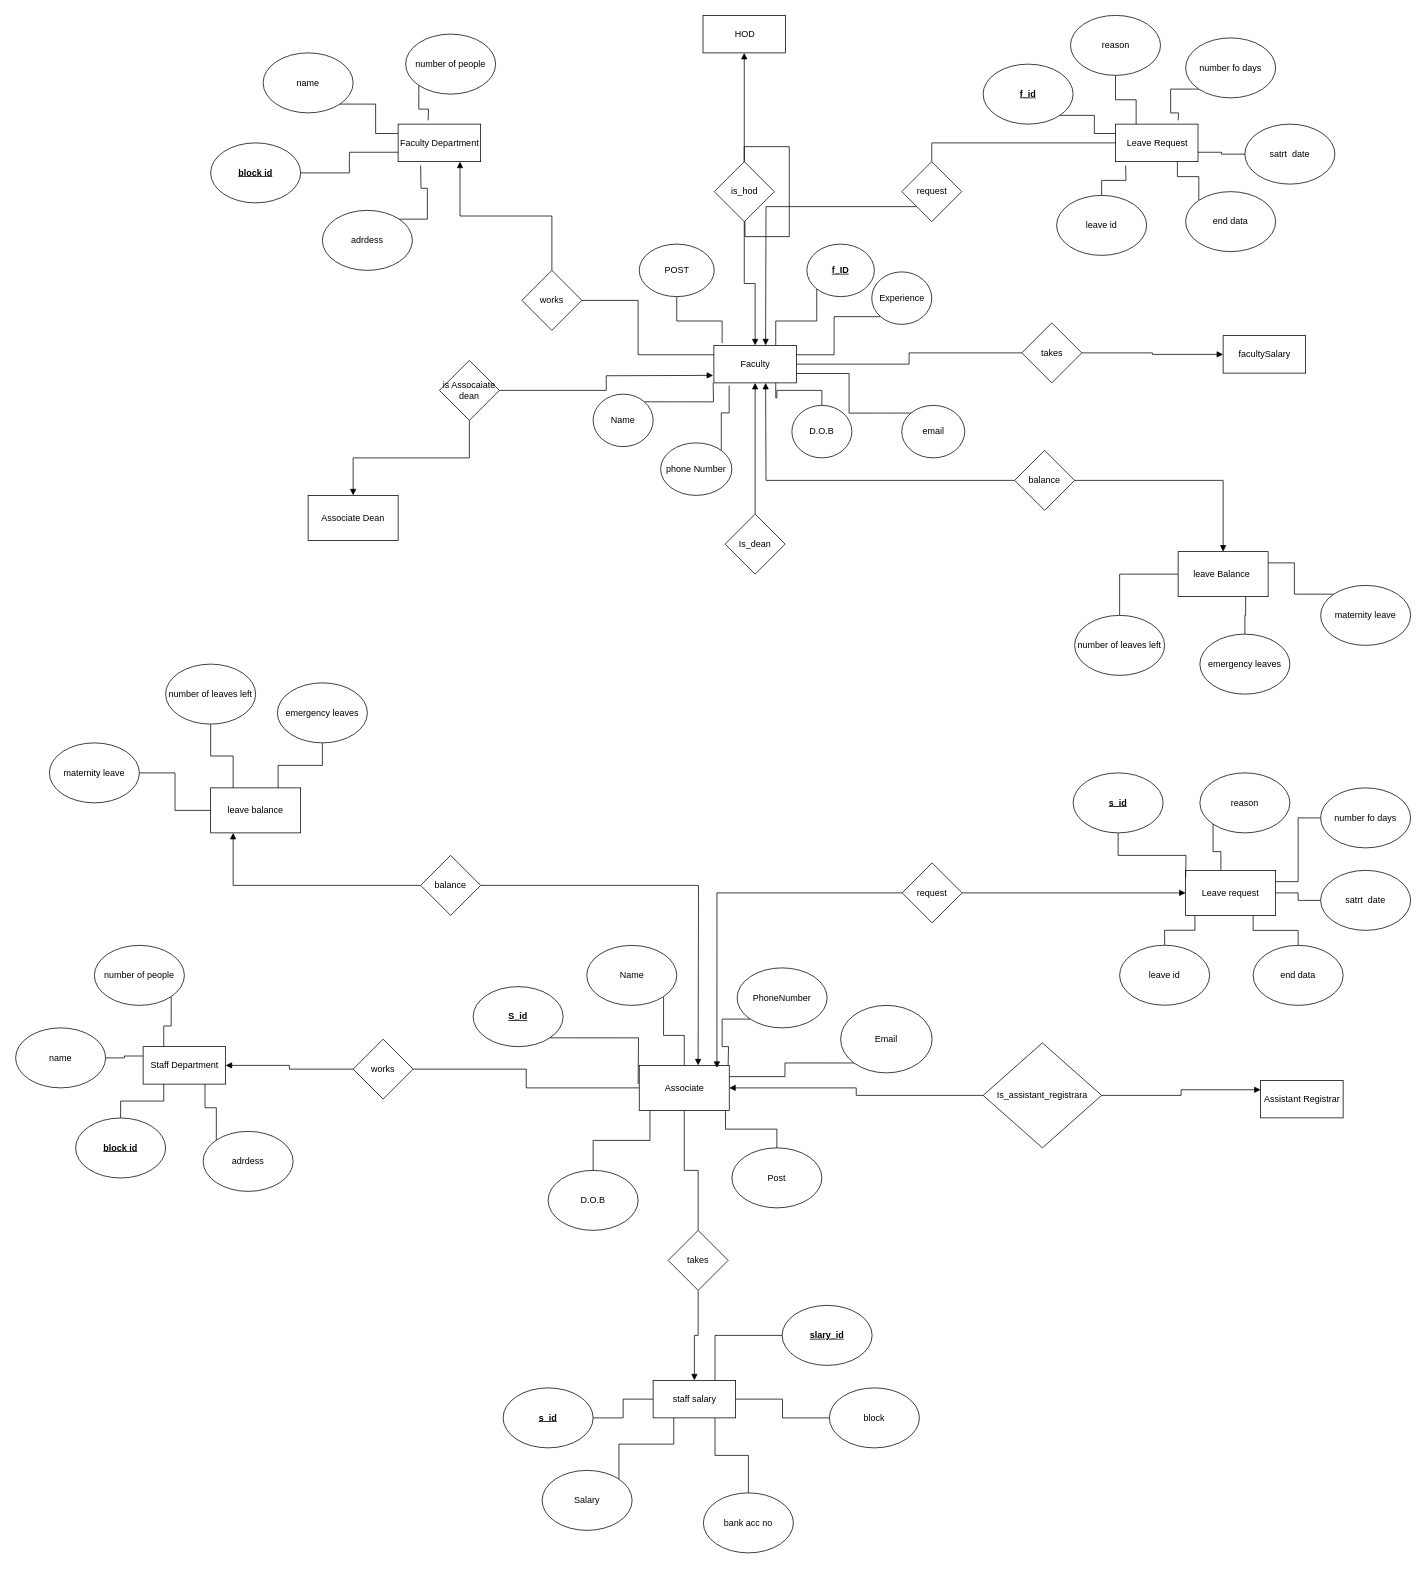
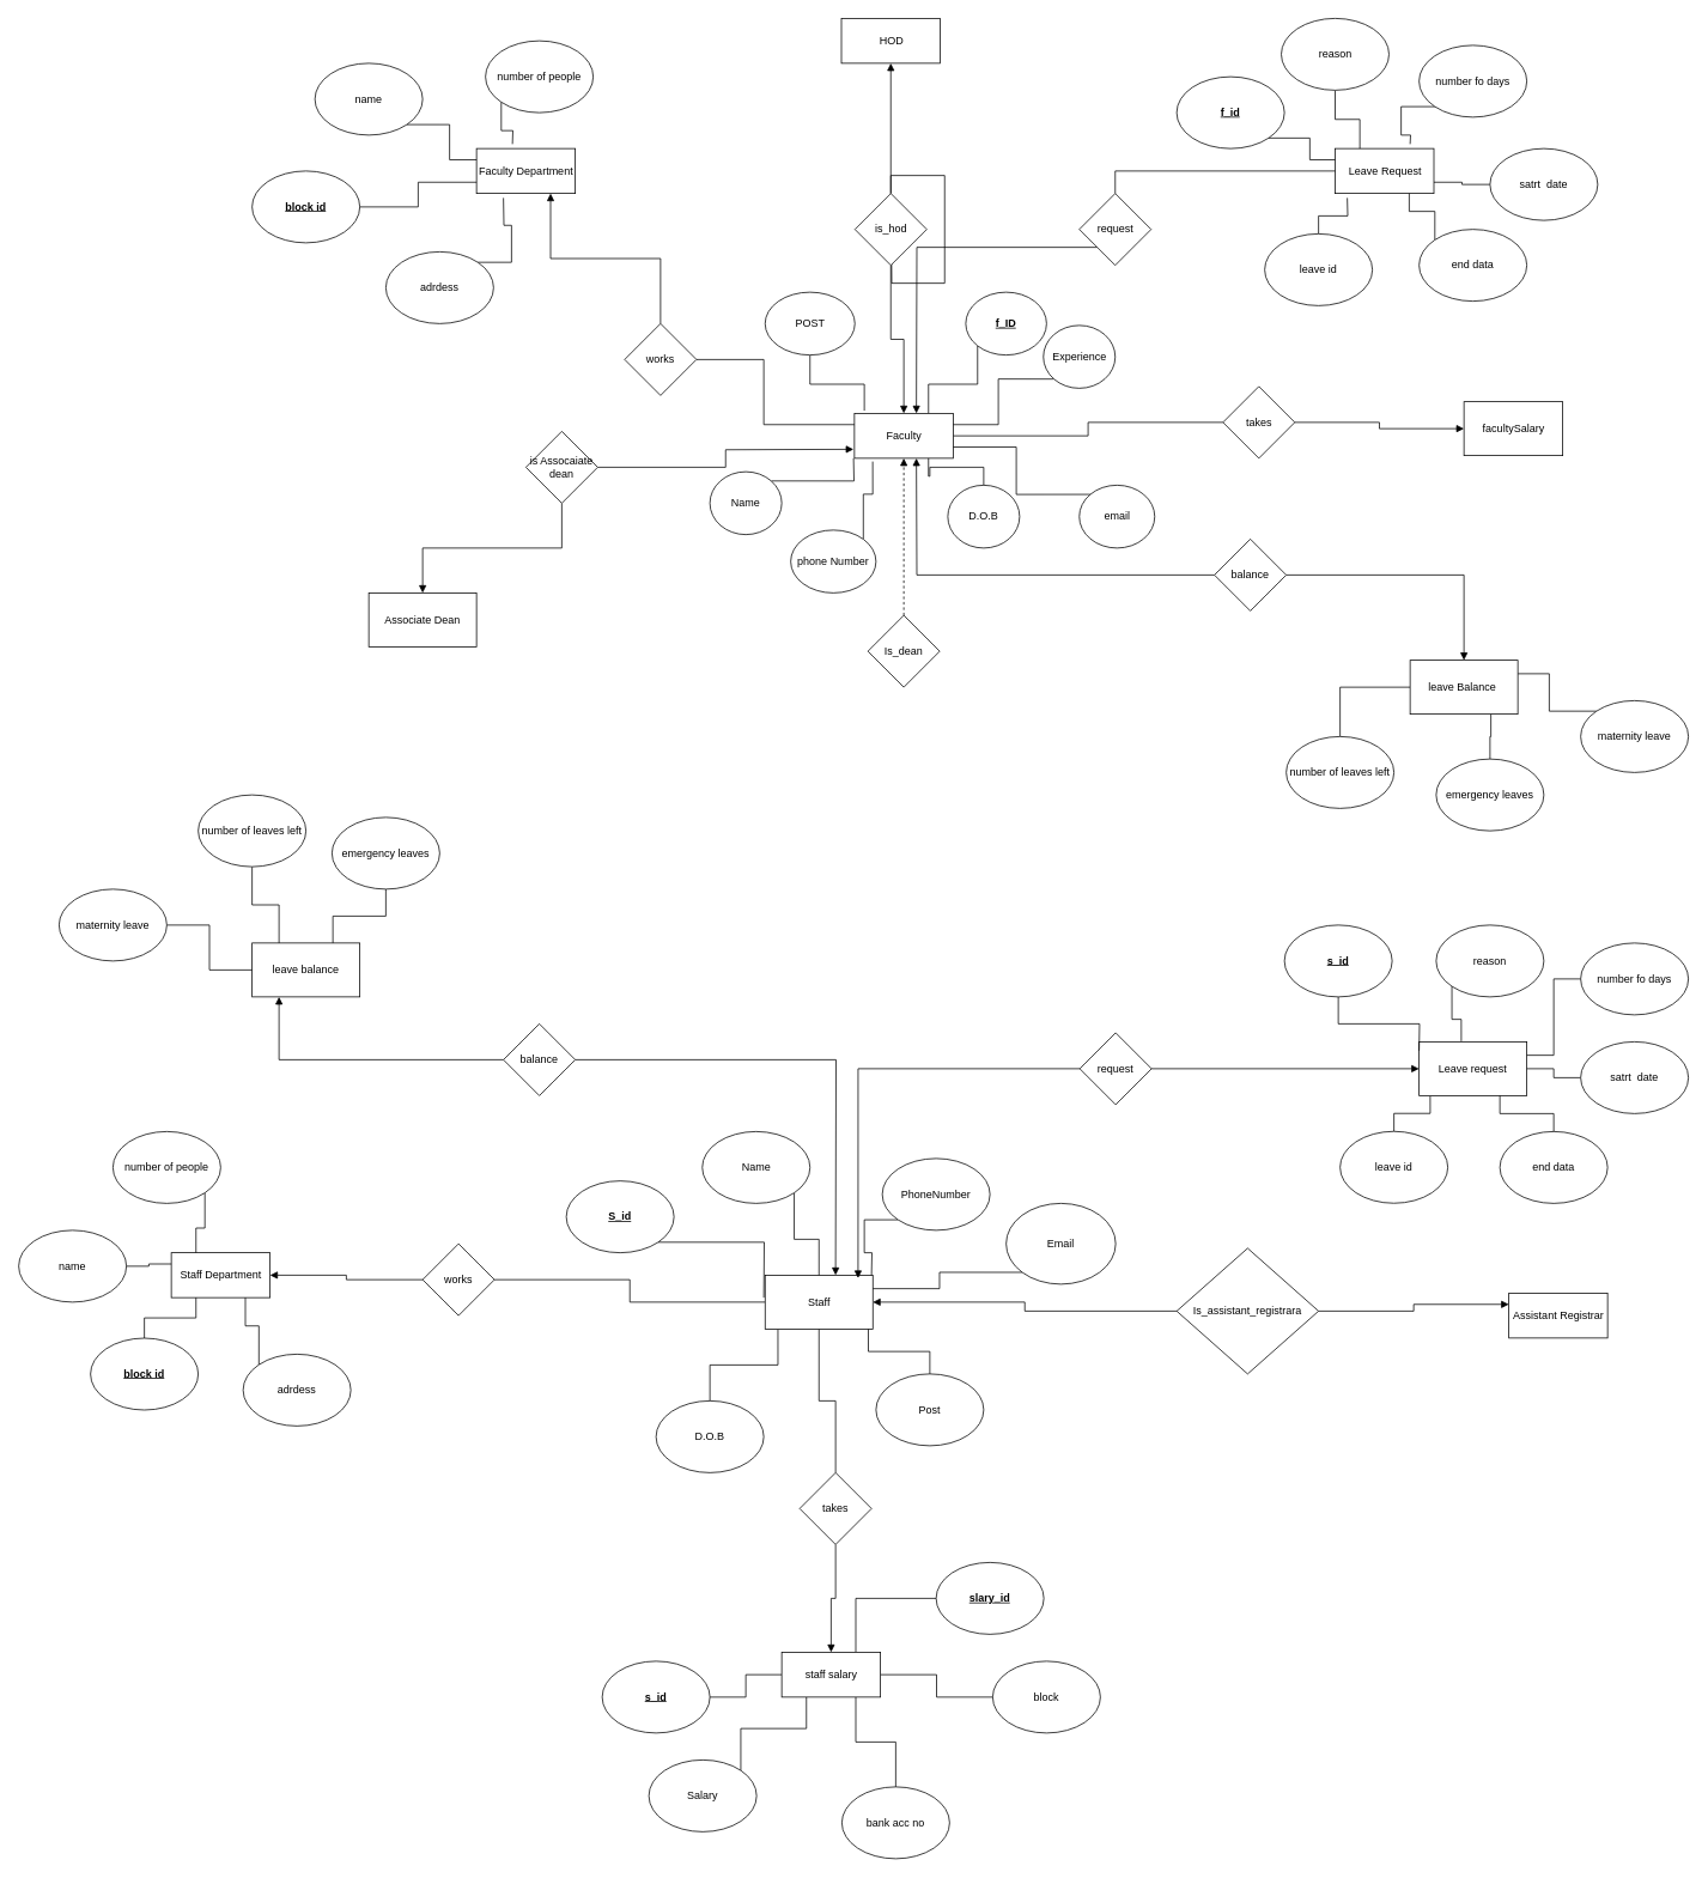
- <mxCell id="20" value="facultySalary" style="html=1;" vertex="1" parent="1"><mxGeometry x="1630" y="447" width="110" height="50" as="geometry" /></mxCell>
+ <mxCell id="20" value="facultySalary" style="html=1;" vertex="1" parent="1"><mxGeometry x="1630" y="447" width="110" height="60" as="geometry" /></mxCell>
- <mxCell id="31" style="edgeStyle=orthogonalEdgeStyle;rounded=0;orthogonalLoop=1;jettySize=auto;html=1;exitX=0.5;exitY=0;exitDx=0;exitDy=0;entryX=0.5;entryY=1;entryDx=0;entryDy=0;endArrow=block;endFill=1;" edge="1" parent="1" source="32" target="4"><mxGeometry relative="1" as="geometry" /></mxCell>
+ <mxCell id="31" style="edgeStyle=orthogonalEdgeStyle;rounded=0;orthogonalLoop=1;jettySize=auto;html=1;exitX=0.5;exitY=0;exitDx=0;exitDy=0;entryX=0.5;entryY=1;entryDx=0;entryDy=0;endArrow=block;endFill=1;dashed=1;" edge="1" parent="1" source="32" target="4"><mxGeometry relative="1" as="geometry" /></mxCell>
- <mxCell id="38" value="Associate" style="rounded=0;whiteSpace=wrap;html=1;" vertex="1" parent="1"><mxGeometry x="851.5" y="1420" width="120" height="60" as="geometry" /></mxCell>
+ <mxCell id="38" value="Staff" style="rounded=0;whiteSpace=wrap;html=1;" vertex="1" parent="1"><mxGeometry x="851.5" y="1420" width="120" height="60" as="geometry" /></mxCell>
